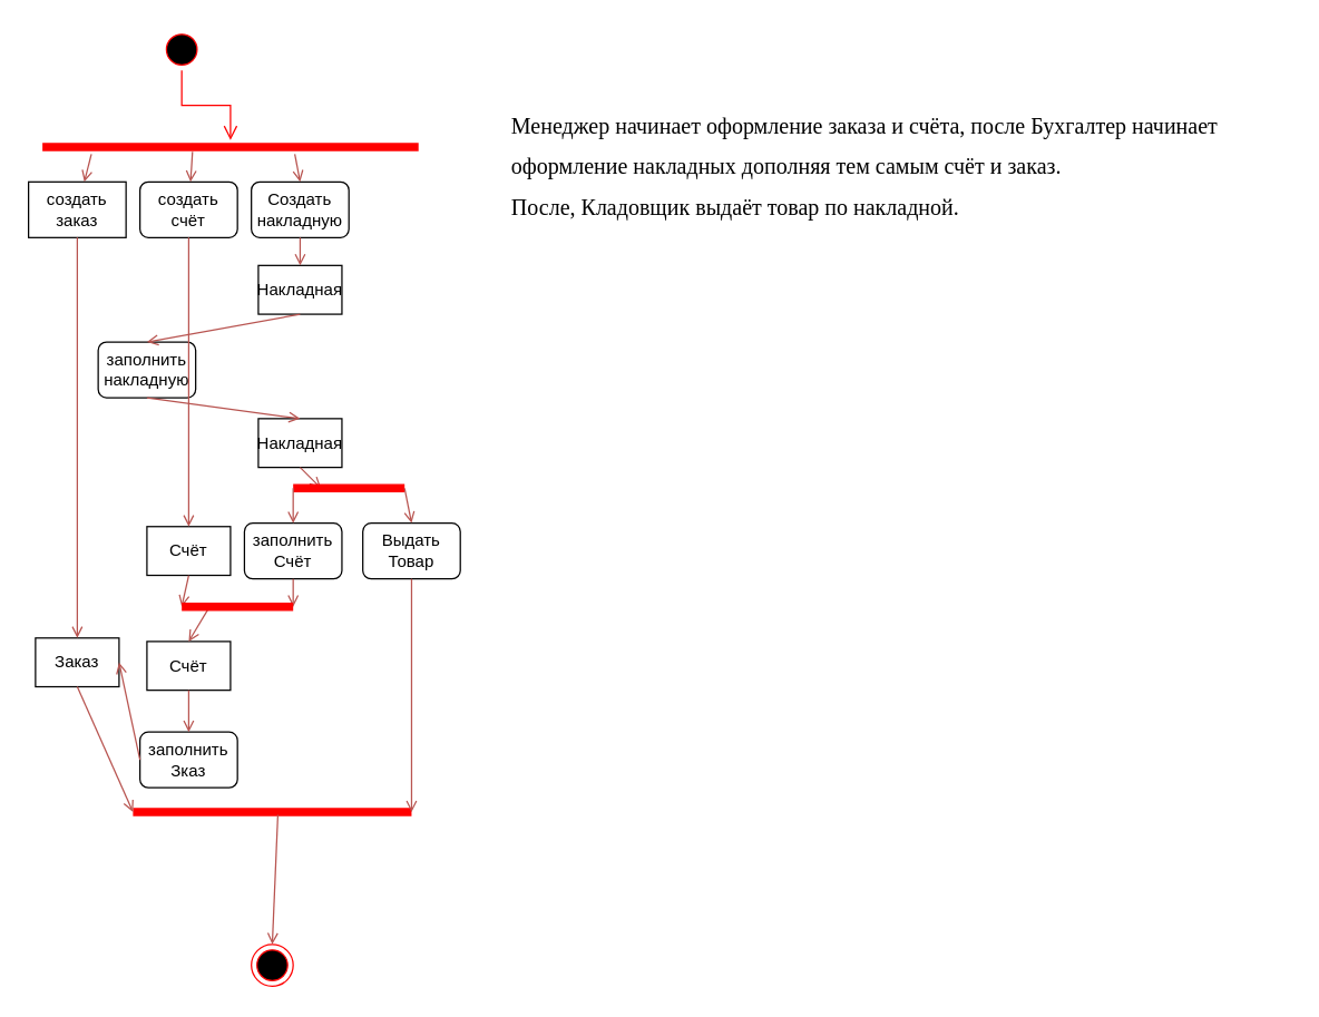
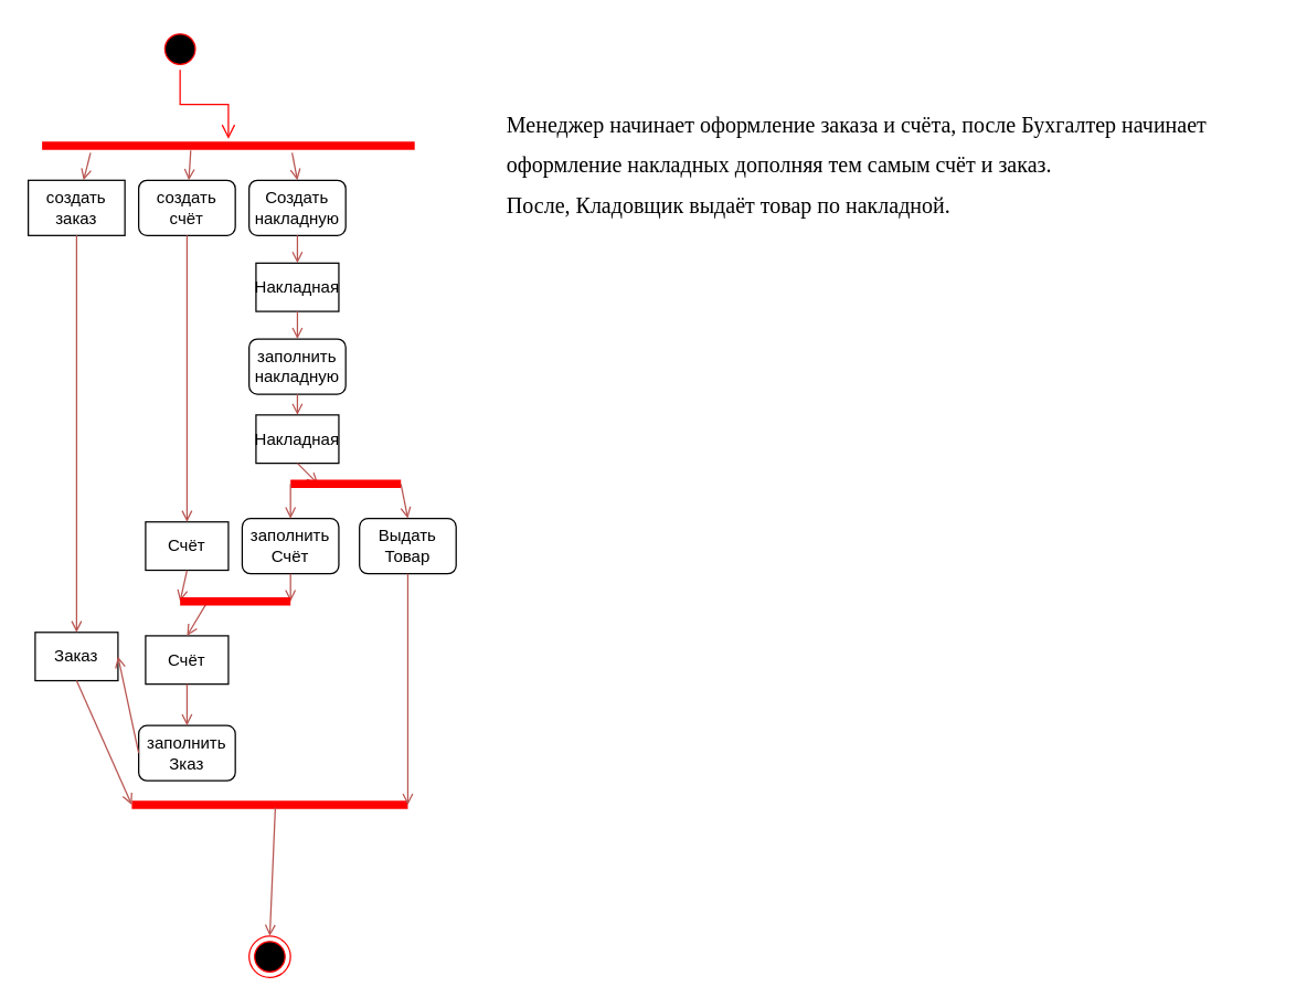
- <mxCell id="11" value="заполнить&lt;br&gt;накладную" style="rounded=1;whiteSpace=wrap;html=1;" vertex="1" parent="1"><mxGeometry x="70" y="245" width="70" height="40" as="geometry" /></mxCell>
+ <mxCell id="11" value="заполнить&lt;br&gt;накладную" style="rounded=1;whiteSpace=wrap;html=1;" vertex="1" parent="1"><mxGeometry x="180" y="245" width="70" height="40" as="geometry" /></mxCell>
